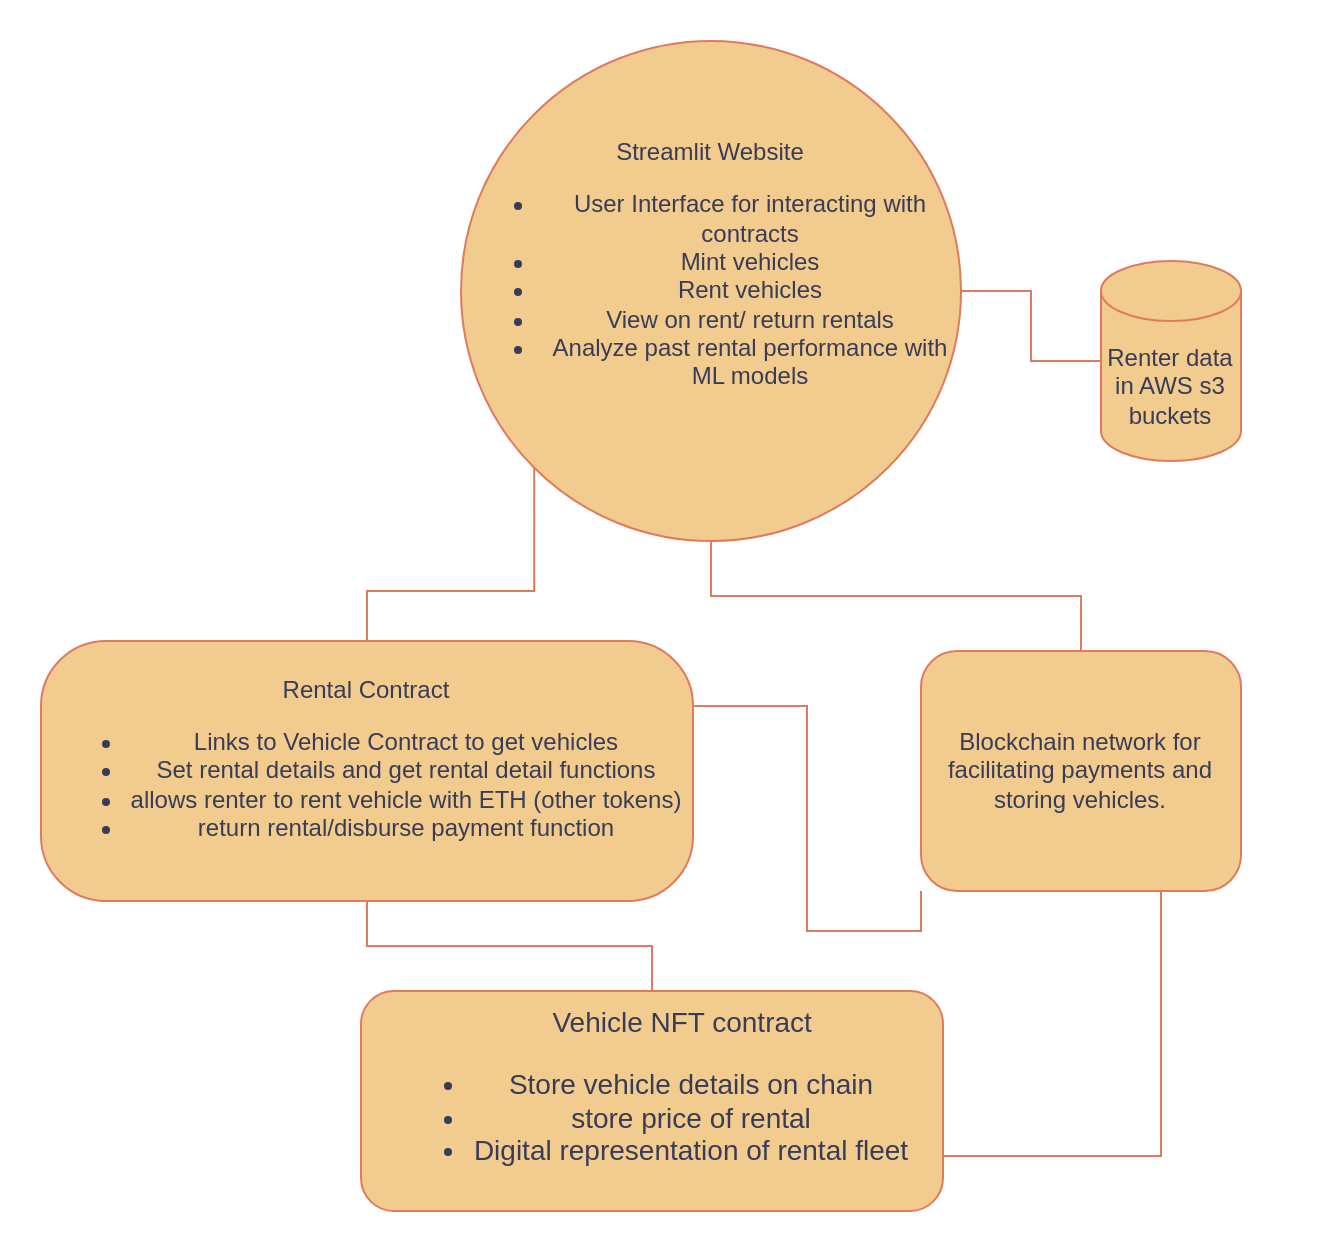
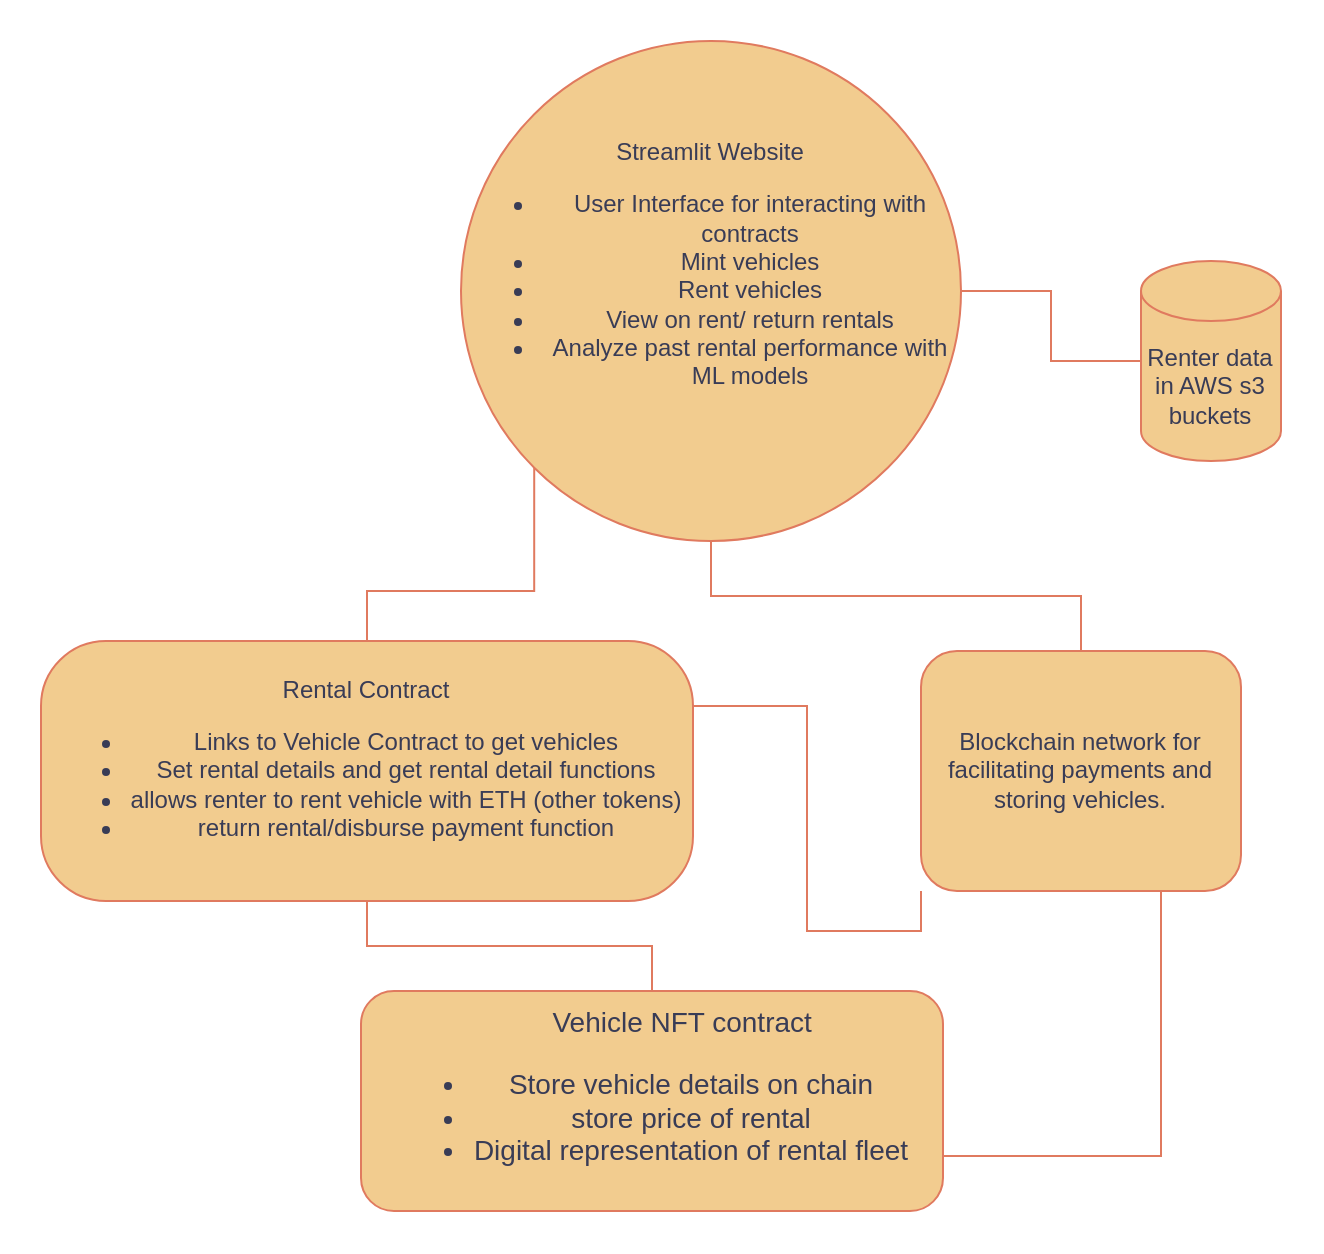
- <mxCell id="10" value="Renter data in AWS s3 buckets" style="shape=cylinder3;whiteSpace=wrap;html=1;boundedLbl=1;backgroundOutline=1;size=15;labelBackgroundColor=none;fillColor=#F2CC8F;strokeColor=#E07A5F;fontColor=#393C56;" vertex="1" parent="1"><mxGeometry x="550" y="130" width="70" height="100" as="geometry" /></mxCell>
+ <mxCell id="10" value="Renter data in AWS s3 buckets" style="shape=cylinder3;whiteSpace=wrap;html=1;boundedLbl=1;backgroundOutline=1;size=15;labelBackgroundColor=none;fillColor=#F2CC8F;strokeColor=#E07A5F;fontColor=#393C56;" vertex="1" parent="1"><mxGeometry x="570" y="130" width="70" height="100" as="geometry" /></mxCell>
